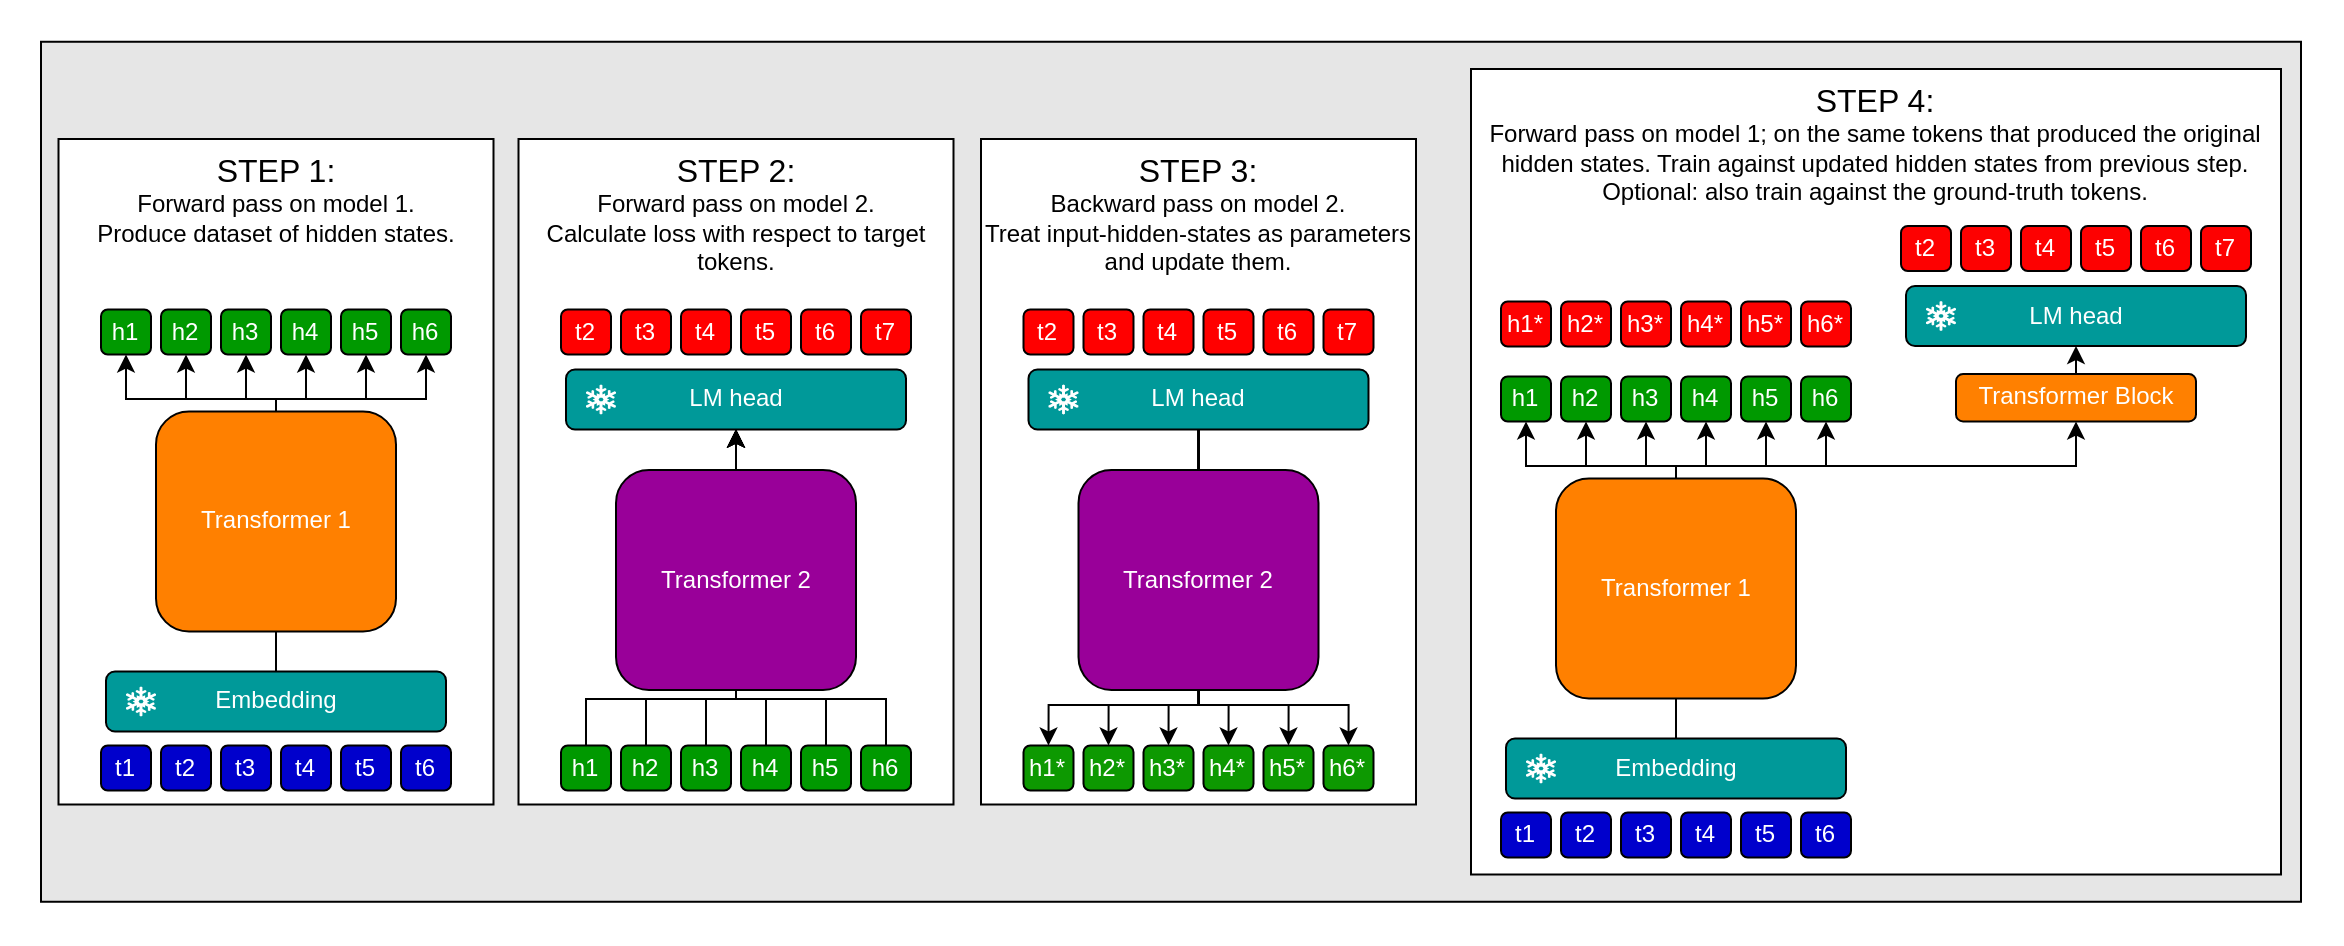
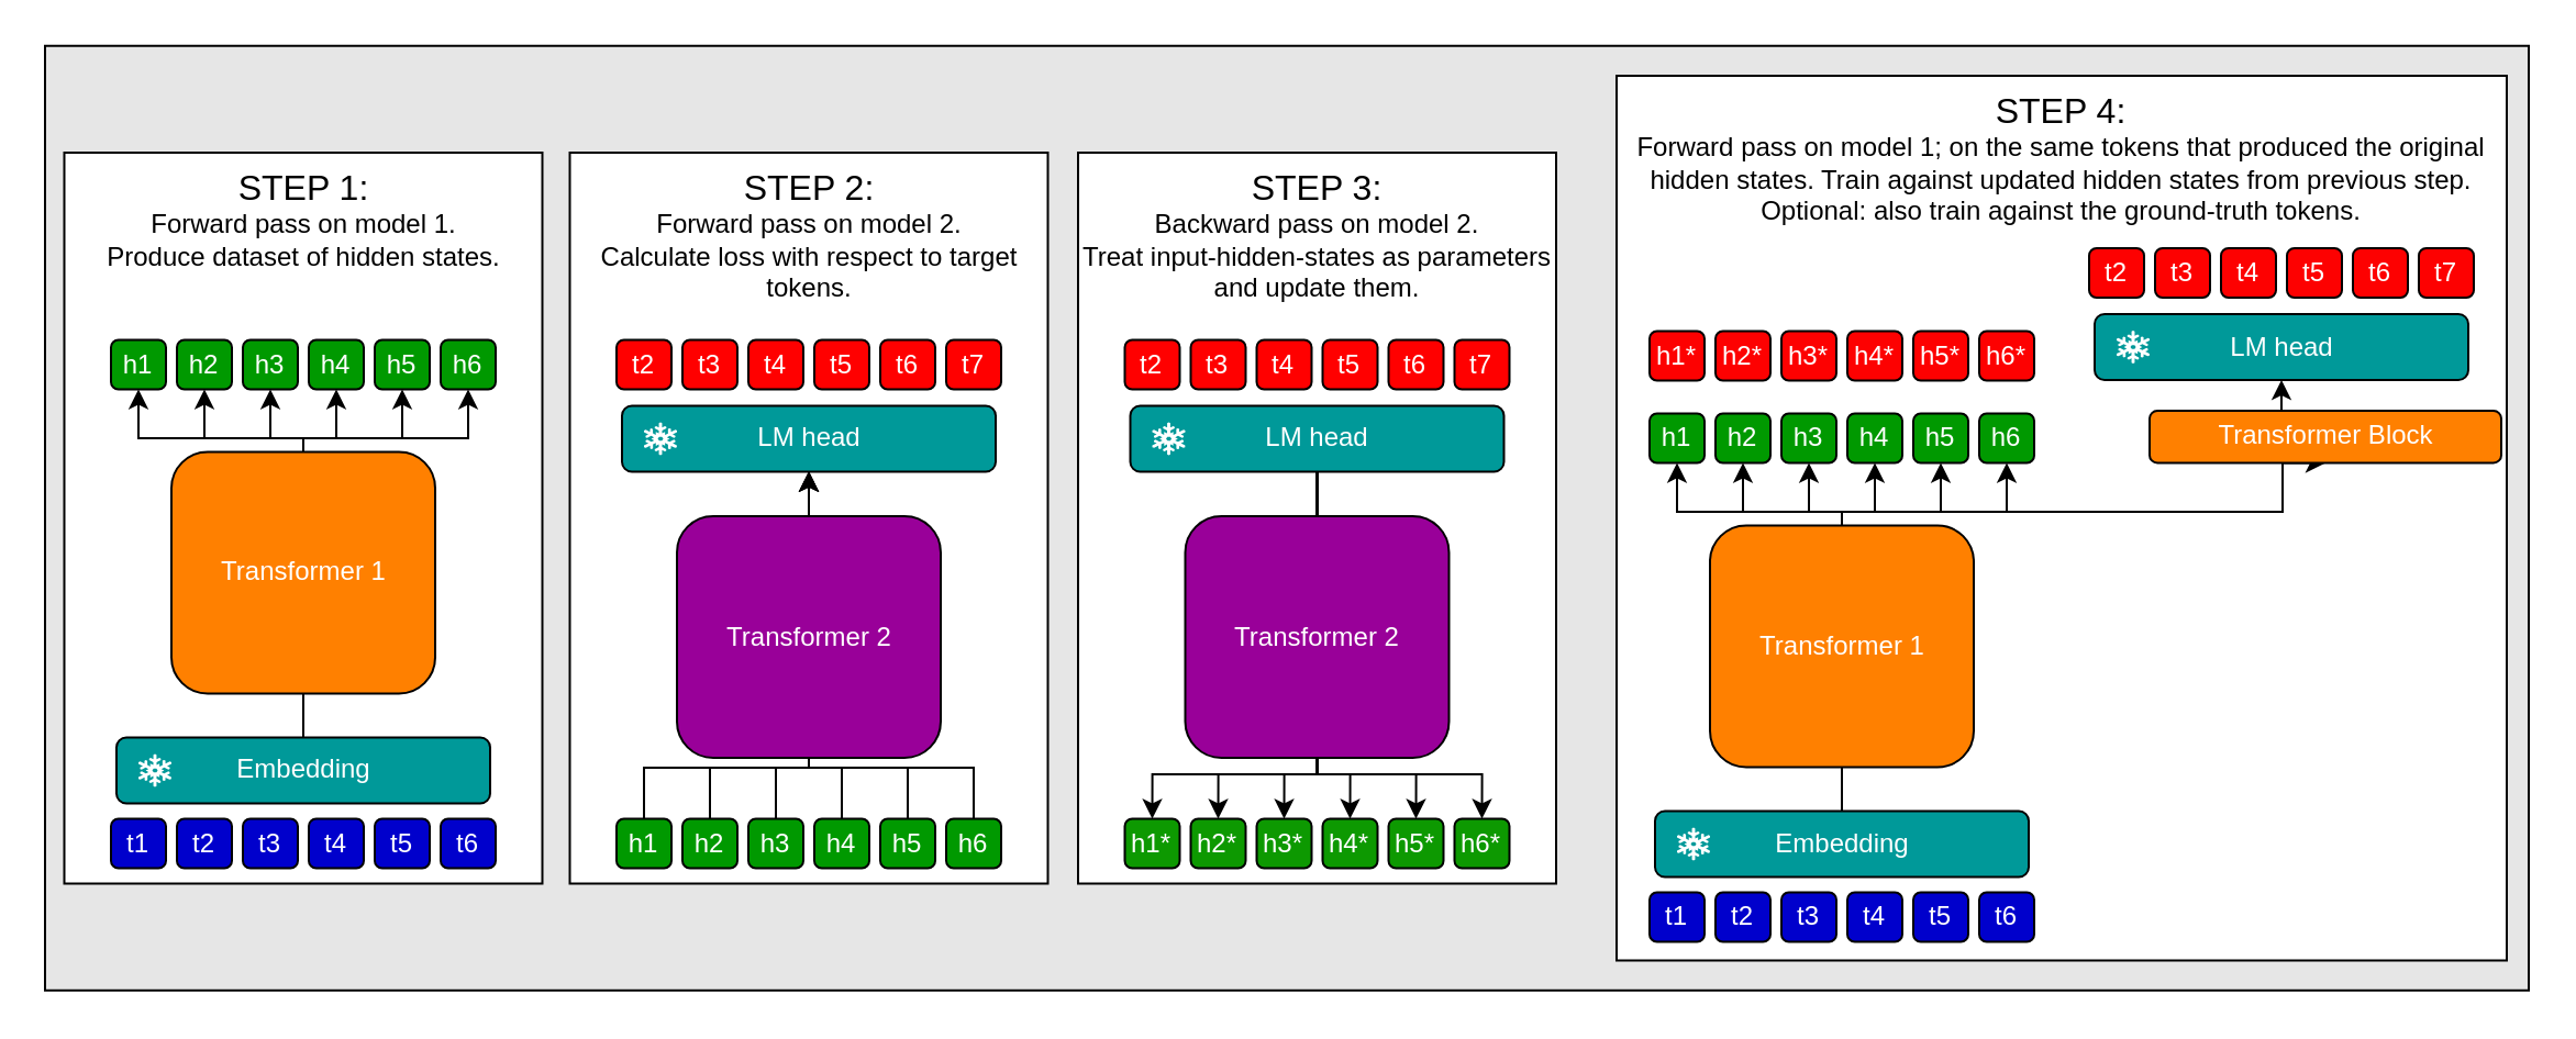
- <mxCell id="107" value="Transformer Block" style="rounded=1;whiteSpace=wrap;html=1;fillColor=#FF8000;fontColor=#FFFFFF;" parent="1" vertex="1"><mxGeometry x="977.5" y="186.5" width="120" height="23.75" as="geometry" /></mxCell>
+ <mxCell id="107" value="Transformer Block" style="rounded=1;whiteSpace=wrap;html=1;fillColor=#FF8000;fontColor=#FFFFFF;" parent="1" vertex="1"><mxGeometry x="977.5" y="186.5" width="160" height="23.75" as="geometry" /></mxCell>
